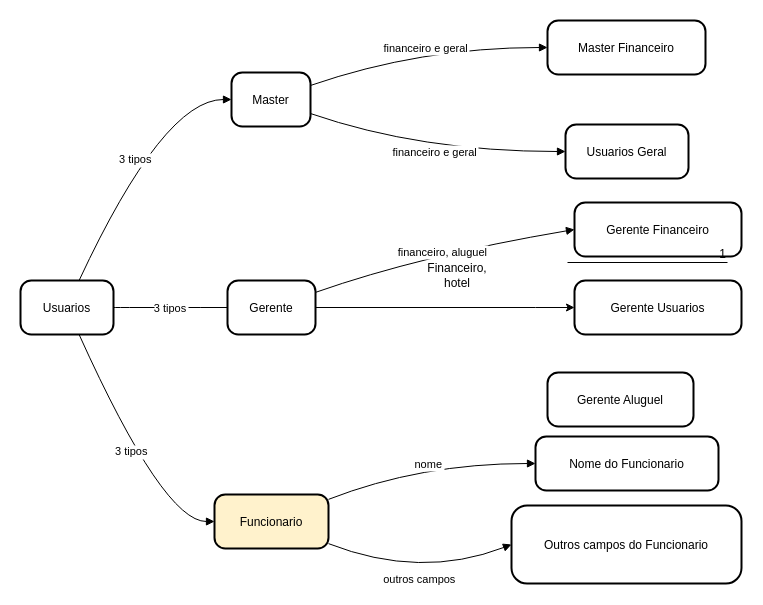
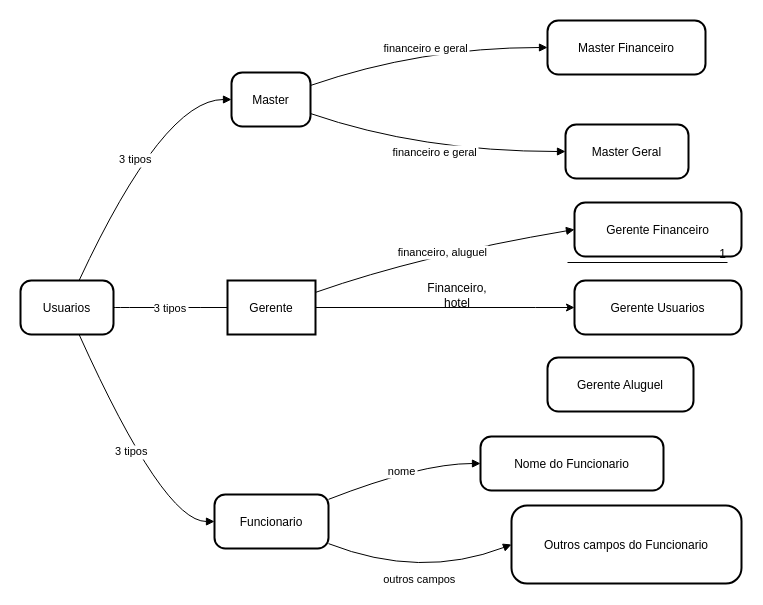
- <mxCell id="7" value="Usuarios Geral" style="rounded=1;arcSize=20;strokeWidth=2" parent="1" vertex="1"><mxGeometry x="565" y="124" width="123" height="54" as="geometry" /></mxCell>
+ <mxCell id="7" value="Master Geral" style="rounded=1;arcSize=20;strokeWidth=2" parent="1" vertex="1"><mxGeometry x="565" y="124" width="123" height="54" as="geometry" /></mxCell>
- <mxCell id="24" value="Financeiro, hotel" style="text;html=1;align=center;verticalAlign=middle;whiteSpace=wrap;rounded=0;" vertex="1" parent="1"><mxGeometry x="427" y="260" width="60" height="30" as="geometry" /></mxCell>
+ <mxCell id="24" value="Financeiro, hotel" style="text;html=1;align=center;verticalAlign=middle;whiteSpace=wrap;rounded=0;" vertex="1" parent="1"><mxGeometry x="427" y="280" width="60" height="30" as="geometry" /></mxCell>
- <mxCell id="4" value="Gerente" style="rounded=1;arcSize=20;strokeWidth=2" parent="1" vertex="1"><mxGeometry x="227" y="280" width="88" height="54" as="geometry" /></mxCell>
+ <mxCell id="4" value="Gerente" style="arcSize=20;strokeWidth=2;rounded=0;" parent="1" vertex="1"><mxGeometry x="227" y="280" width="88" height="54" as="geometry" /></mxCell>
- <mxCell id="9" value="Gerente Aluguel" style="rounded=1;arcSize=20;strokeWidth=2" parent="1" vertex="1"><mxGeometry x="547" y="372" width="146" height="54" as="geometry" /></mxCell>
+ <mxCell id="9" value="Gerente Aluguel" style="rounded=1;arcSize=20;strokeWidth=2" parent="1" vertex="1"><mxGeometry x="547" y="357" width="146" height="54" as="geometry" /></mxCell>
- <mxCell id="10" value="Nome do Funcionario" style="rounded=1;arcSize=20;strokeWidth=2" parent="1" vertex="1"><mxGeometry x="535" y="436" width="183" height="54" as="geometry" /></mxCell>
+ <mxCell id="10" value="Nome do Funcionario" style="rounded=1;arcSize=20;strokeWidth=2" parent="1" vertex="1"><mxGeometry x="480" y="436" width="183" height="54" as="geometry" /></mxCell>
- <mxCell id="5" value="Funcionario" style="rounded=1;arcSize=20;strokeWidth=2;fillColor=#fff2cc;" parent="1" vertex="1"><mxGeometry x="214" y="494" width="114" height="54" as="geometry" /></mxCell>
+ <mxCell id="5" value="Funcionario" style="rounded=1;arcSize=20;strokeWidth=2" parent="1" vertex="1"><mxGeometry x="214" y="494" width="114" height="54" as="geometry" /></mxCell>
